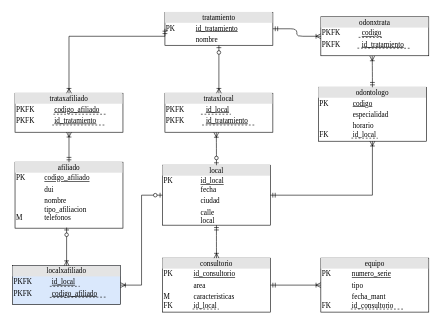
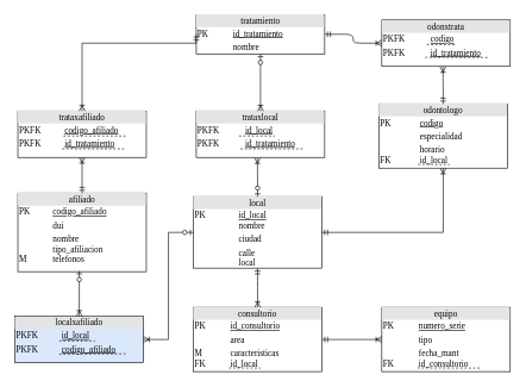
- <mxCell id="6" value="&lt;div style=&quot;text-align: center ; box-sizing: border-box ; width: 100% ; background: rgb(228 , 228 , 228) ; padding: 2px&quot;&gt;local&lt;/div&gt;&lt;table style=&quot;width: 100% ; font-size: 1em&quot; cellpadding=&quot;2&quot; cellspacing=&quot;0&quot;&gt;&lt;tbody&gt;&lt;tr&gt;&lt;td&gt;PK&amp;nbsp; &lt;br&gt;&amp;nbsp;&lt;/td&gt;&lt;td&gt;&lt;u&gt;id_local&lt;/u&gt;&lt;br&gt;fecha&lt;/td&gt;&lt;/tr&gt;&lt;tr&gt;&lt;td&gt;&lt;br&gt;&lt;/td&gt;&lt;td&gt;ciudad&lt;/td&gt;&lt;/tr&gt;&lt;tr&gt;&lt;td&gt;&lt;br&gt;&lt;br&gt;&lt;br&gt;&lt;/td&gt;&lt;td&gt;calle&lt;br&gt;local&lt;br&gt;&lt;br&gt;&lt;/td&gt;&lt;/tr&gt;&lt;/tbody&gt;&lt;/table&gt;" style="verticalAlign=top;align=left;overflow=fill;html=1;rounded=0;shadow=0;comic=0;labelBackgroundColor=none;strokeColor=#000000;strokeWidth=1;fillColor=#ffffff;fontFamily=Verdana;fontSize=12;fontColor=#000000;" parent="1" vertex="1"><mxGeometry x="269.897" y="275" width="180" height="100" as="geometry" /></mxCell>
+ <mxCell id="6" value="&lt;div style=&quot;text-align: center ; box-sizing: border-box ; width: 100% ; background: rgb(228 , 228 , 228) ; padding: 2px&quot;&gt;local&lt;/div&gt;&lt;table style=&quot;width: 100% ; font-size: 1em&quot; cellpadding=&quot;2&quot; cellspacing=&quot;0&quot;&gt;&lt;tbody&gt;&lt;tr&gt;&lt;td&gt;PK&amp;nbsp; &lt;br&gt;&amp;nbsp;&lt;/td&gt;&lt;td&gt;&lt;u&gt;id_local&lt;/u&gt;&lt;br&gt;nombre&lt;/td&gt;&lt;/tr&gt;&lt;tr&gt;&lt;td&gt;&lt;br&gt;&lt;/td&gt;&lt;td&gt;ciudad&lt;/td&gt;&lt;/tr&gt;&lt;tr&gt;&lt;td&gt;&lt;br&gt;&lt;br&gt;&lt;br&gt;&lt;/td&gt;&lt;td&gt;calle&lt;br&gt;local&lt;br&gt;&lt;br&gt;&lt;/td&gt;&lt;/tr&gt;&lt;/tbody&gt;&lt;/table&gt;" style="verticalAlign=top;align=left;overflow=fill;html=1;rounded=0;shadow=0;comic=0;labelBackgroundColor=none;strokeColor=#000000;strokeWidth=1;fillColor=#ffffff;fontFamily=Verdana;fontSize=12;fontColor=#000000;" parent="1" vertex="1"><mxGeometry x="269.897" y="275" width="180" height="100" as="geometry" /></mxCell>
